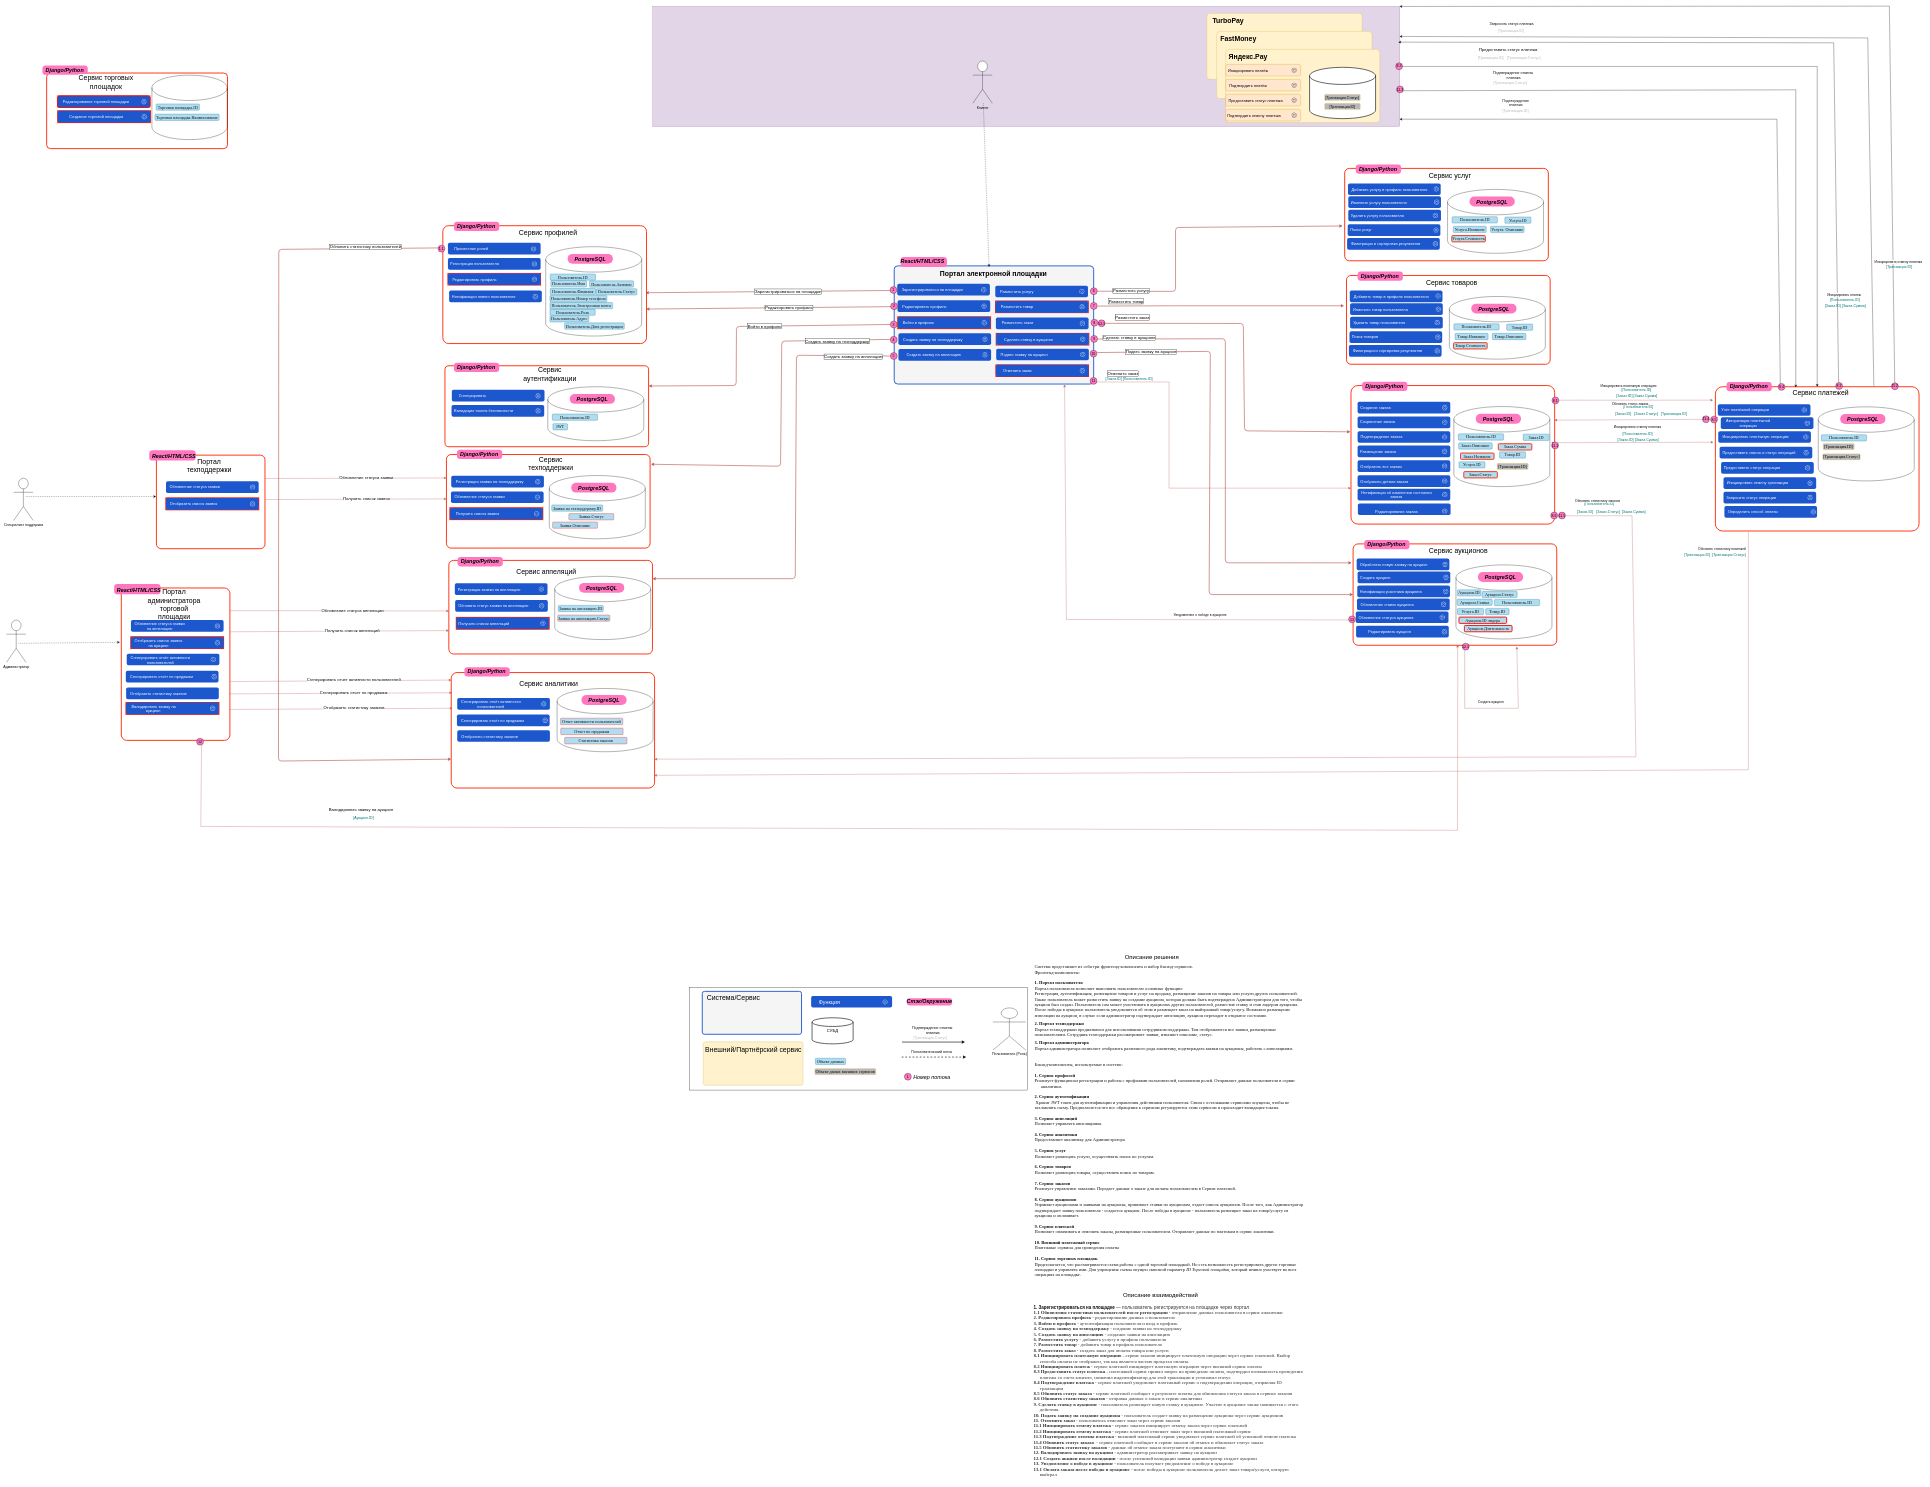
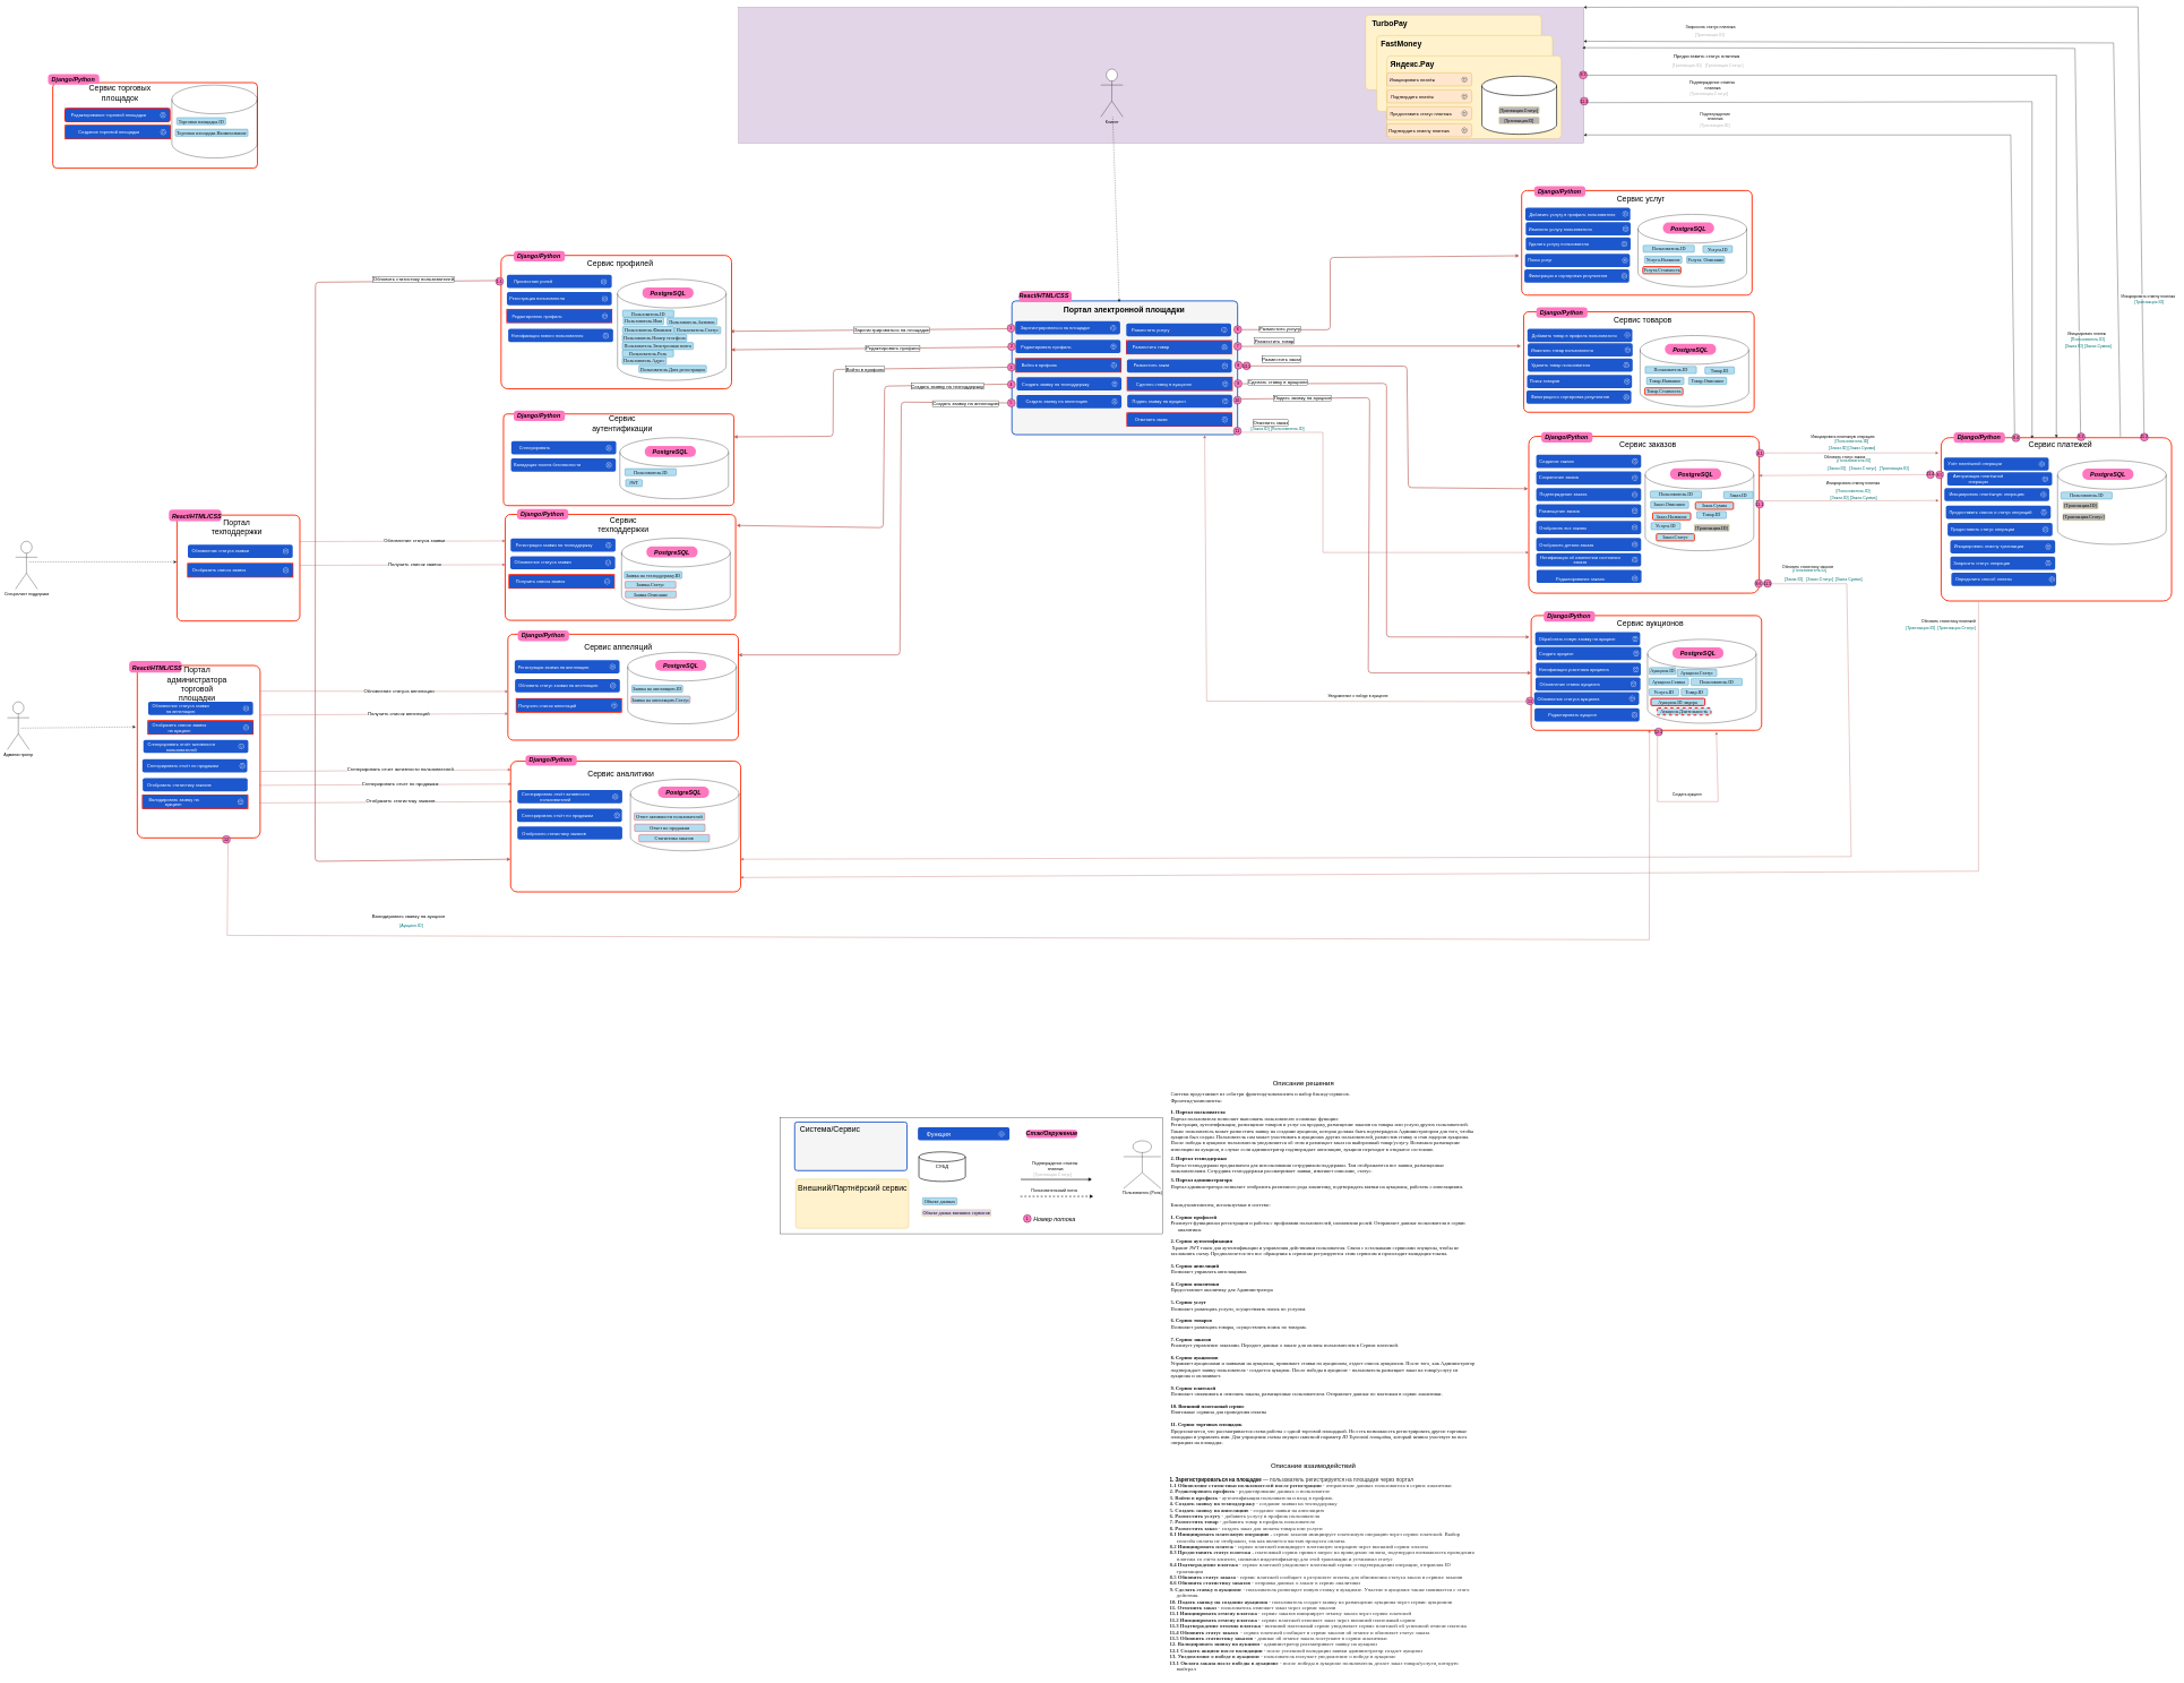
+ <mxCell id="498" value="&lt;span style=&quot;font-size: 23px;&quot;&gt;Сервис заказов&lt;/span&gt;" style="text;html=1;align=center;verticalAlign=middle;whiteSpace=wrap;rounded=1;fontSize=13;" parent="1" vertex="1"><mxGeometry x="4751" y="1295.003" width="206" height="28.112" as="geometry" /></mxCell>
- <mxCell id="278" value="&lt;p style=&quot;margin: 0px 0px 0px 13px; text-indent: -13px; font-variant-numeric: normal; font-variant-east-asian: normal; font-variant-alternates: normal; font-kerning: auto; font-optical-sizing: auto; font-feature-settings: normal; font-variation-settings: normal; font-variant-position: normal; font-stretch: normal; line-height: normal; text-align: start;&quot; class=&quot;p1&quot;&gt;&lt;font style=&quot;color: rgb(14, 14, 14); font-size: 14px;&quot; face=&quot;Times New Roman&quot;&gt;Заявка&lt;/font&gt;&lt;font face=&quot;Times New Roman&quot; color=&quot;#0e0e0e&quot;&gt;&lt;span style=&quot;caret-color: rgb(14, 14, 14); font-size: 14px;&quot;&gt;.Статус&lt;/span&gt;&lt;/font&gt;&lt;/p&gt;" style="rounded=1;whiteSpace=wrap;html=1;fillColor=#b1ddf0;strokeColor=#FF0000;" parent="1" vertex="1"><mxGeometry x="1895" y="1712" width="150" height="21" as="geometry" /></mxCell>
+ <mxCell id="278" value="&lt;p style=&quot;margin: 0px 0px 0px 13px; text-indent: -13px; font-variant-numeric: normal; font-variant-east-asian: normal; font-variant-alternates: normal; font-kerning: auto; font-optical-sizing: auto; font-feature-settings: normal; font-variation-settings: normal; font-variant-position: normal; font-stretch: normal; line-height: normal; text-align: start;&quot; class=&quot;p1&quot;&gt;&lt;font style=&quot;color: rgb(14, 14, 14); font-size: 14px;&quot; face=&quot;Times New Roman&quot;&gt;Заявка&lt;/font&gt;&lt;font face=&quot;Times New Roman&quot; color=&quot;#0e0e0e&quot;&gt;&lt;span style=&quot;caret-color: rgb(14, 14, 14); font-size: 14px;&quot;&gt;.Статус&lt;/span&gt;&lt;/font&gt;&lt;/p&gt;" style="rounded=1;whiteSpace=wrap;html=1;fillColor=#b1ddf0;strokeColor=#FF0000;" parent="1" vertex="1"><mxGeometry x="1840" y="1712" width="150" height="21" as="geometry" /></mxCell>
- <mxCell id="525" value="&lt;p style=&quot;margin: 0px 0px 0px 13px; text-indent: -13px; font-variant-numeric: normal; font-variant-east-asian: normal; font-variant-alternates: normal; font-kerning: auto; font-optical-sizing: auto; font-feature-settings: normal; font-variation-settings: normal; font-variant-position: normal; font-stretch: normal; font-size: 14px; line-height: normal; color: rgb(14, 14, 14); text-align: start;&quot; class=&quot;p1&quot;&gt;&lt;font face=&quot;Times New Roman&quot;&gt;Аукцион&lt;/font&gt;&lt;span style=&quot;font-family: &amp;quot;Times New Roman&amp;quot;;&quot;&gt;.Длительность&lt;/span&gt;&lt;/p&gt;" style="rounded=1;whiteSpace=wrap;html=1;fillColor=#b1ddf0;strokeColor=#FF0000;strokeWidth=3;" parent="1" vertex="1"><mxGeometry x="4881" y="2085" width="159" height="21" as="geometry" /></mxCell>
+ <mxCell id="525" value="&lt;p style=&quot;margin: 0px 0px 0px 13px; text-indent: -13px; font-variant-numeric: normal; font-variant-east-asian: normal; font-variant-alternates: normal; font-kerning: auto; font-optical-sizing: auto; font-feature-settings: normal; font-variation-settings: normal; font-variant-position: normal; font-stretch: normal; font-size: 14px; line-height: normal; color: rgb(14, 14, 14); text-align: start;&quot; class=&quot;p1&quot;&gt;&lt;font face=&quot;Times New Roman&quot;&gt;Аукцион&lt;/font&gt;&lt;span style=&quot;font-family: &amp;quot;Times New Roman&amp;quot;;&quot;&gt;.Длительность&lt;/span&gt;&lt;/p&gt;" style="rounded=1;whiteSpace=wrap;html=1;fillColor=#b1ddf0;strokeColor=#FF0000;strokeWidth=3;dashed=1;" parent="1" vertex="1"><mxGeometry x="4881" y="2085" width="159" height="21" as="geometry" /></mxCell>
- <mxCell id="62" value="&lt;p style=&quot;margin: 0px 0px 0px 13px; text-indent: -13px; font-variant-numeric: normal; font-variant-east-asian: normal; font-variant-alternates: normal; font-kerning: auto; font-optical-sizing: auto; font-feature-settings: normal; font-variation-settings: normal; font-variant-position: normal; font-stretch: normal; line-height: normal; text-align: start;&quot; class=&quot;p1&quot;&gt;&lt;span style=&quot;text-align: center; text-indent: 0px;&quot;&gt;&lt;font style=&quot;font-size: 14px;&quot; face=&quot;Times New Roman&quot;&gt;Объект даных внешних сервисов&lt;/font&gt;&lt;/span&gt;&lt;br&gt;&lt;/p&gt;" style="rounded=1;whiteSpace=wrap;html=1;fillColor=#B8B8B8;strokeColor=#FFD966;" parent="1" vertex="1"><mxGeometry x="2715" y="3562" width="204" height="21" as="geometry" /></mxCell>
+ <mxCell id="62" value="&lt;p style=&quot;margin: 0px 0px 0px 13px; text-indent: -13px; font-variant-numeric: normal; font-variant-east-asian: normal; font-variant-alternates: normal; font-kerning: auto; font-optical-sizing: auto; font-feature-settings: normal; font-variation-settings: normal; font-variant-position: normal; font-stretch: normal; line-height: normal; text-align: start;&quot; class=&quot;p1&quot;&gt;&lt;span style=&quot;text-align: center; text-indent: 0px;&quot;&gt;&lt;font style=&quot;font-size: 14px;&quot; face=&quot;Times New Roman&quot;&gt;Объект даных внешних сервисов&lt;/font&gt;&lt;/span&gt;&lt;br&gt;&lt;/p&gt;" style="rounded=1;whiteSpace=wrap;html=1;fillColor=#e1d5e7;strokeColor=#FFD966;" parent="1" vertex="1"><mxGeometry x="2715" y="3562" width="204" height="21" as="geometry" /></mxCell>
